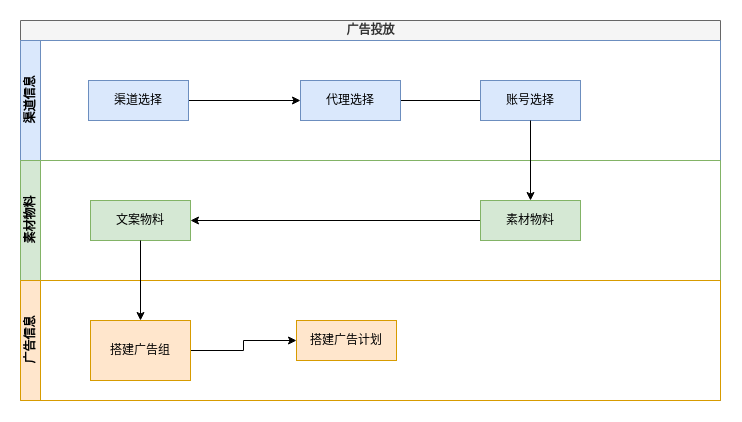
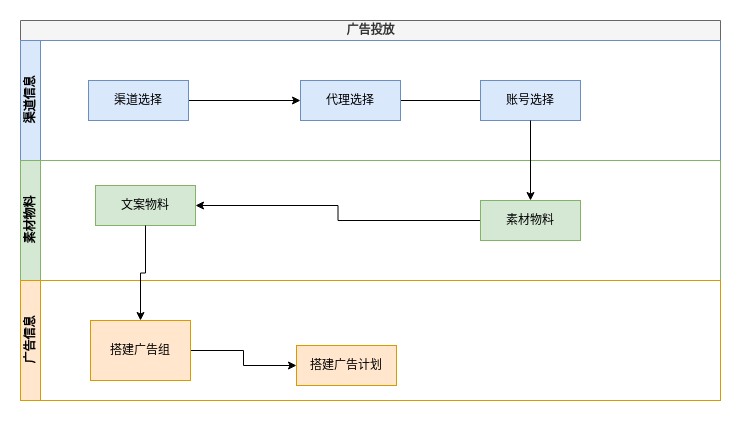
- <mxCell id="12" value="文案物料" style="whiteSpace=wrap;html=1;fillColor=#d5e8d4;strokeColor=#82b366;" vertex="1" parent="9"><mxGeometry x="70" y="40" width="100" height="40" as="geometry" /></mxCell>
+ <mxCell id="12" value="文案物料" style="whiteSpace=wrap;html=1;fillColor=#d5e8d4;strokeColor=#82b366;" vertex="1" parent="9"><mxGeometry x="75" y="25" width="100" height="40" as="geometry" /></mxCell>
- <mxCell id="16" value="搭建广告计划" style="whiteSpace=wrap;html=1;fillColor=#ffe6cc;strokeColor=#d79b00;" vertex="1" parent="13"><mxGeometry x="276" y="40" width="100" height="40" as="geometry" /></mxCell>
+ <mxCell id="16" value="搭建广告计划" style="whiteSpace=wrap;html=1;fillColor=#ffe6cc;strokeColor=#d79b00;" vertex="1" parent="13"><mxGeometry x="276" y="65" width="100" height="40" as="geometry" /></mxCell>
